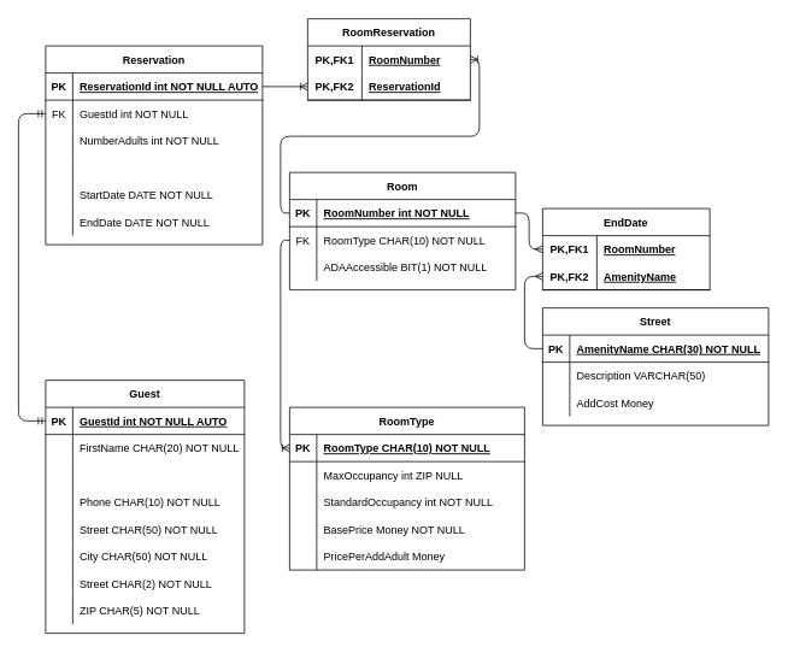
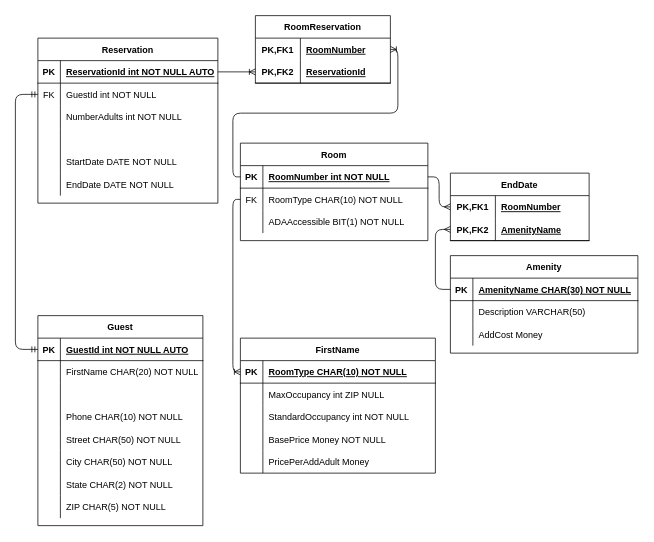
- <mxCell id="20" value="Street" style="shape=table;startSize=30;container=1;collapsible=1;childLayout=tableLayout;fixedRows=1;rowLines=0;fontStyle=1;align=center;resizeLast=1;" parent="1" vertex="1"><mxGeometry x="600" y="340" width="250" height="130" as="geometry" /></mxCell>
+ <mxCell id="20" value="Amenity" style="shape=table;startSize=30;container=1;collapsible=1;childLayout=tableLayout;fixedRows=1;rowLines=0;fontStyle=1;align=center;resizeLast=1;" parent="1" vertex="1"><mxGeometry x="600" y="340" width="250" height="130" as="geometry" /></mxCell>
- <mxCell id="83" value="RoomType" style="shape=table;startSize=30;container=1;collapsible=1;childLayout=tableLayout;fixedRows=1;rowLines=0;fontStyle=1;align=center;resizeLast=1;" parent="1" vertex="1"><mxGeometry x="320" y="450" width="260" height="180" as="geometry" /></mxCell>
+ <mxCell id="83" value="FirstName" style="shape=table;startSize=30;container=1;collapsible=1;childLayout=tableLayout;fixedRows=1;rowLines=0;fontStyle=1;align=center;resizeLast=1;" parent="1" vertex="1"><mxGeometry x="320" y="450" width="260" height="180" as="geometry" /></mxCell>
- <mxCell id="77" value="Street CHAR(2) NOT NULL" style="shape=partialRectangle;connectable=0;fillColor=none;top=0;left=0;bottom=0;right=0;align=left;spacingLeft=6;overflow=hidden;" parent="75" vertex="1"><mxGeometry x="30" width="190" height="30" as="geometry" /></mxCell>
+ <mxCell id="77" value="State CHAR(2) NOT NULL" style="shape=partialRectangle;connectable=0;fillColor=none;top=0;left=0;bottom=0;right=0;align=left;spacingLeft=6;overflow=hidden;" parent="75" vertex="1"><mxGeometry x="30" width="190" height="30" as="geometry" /></mxCell>
